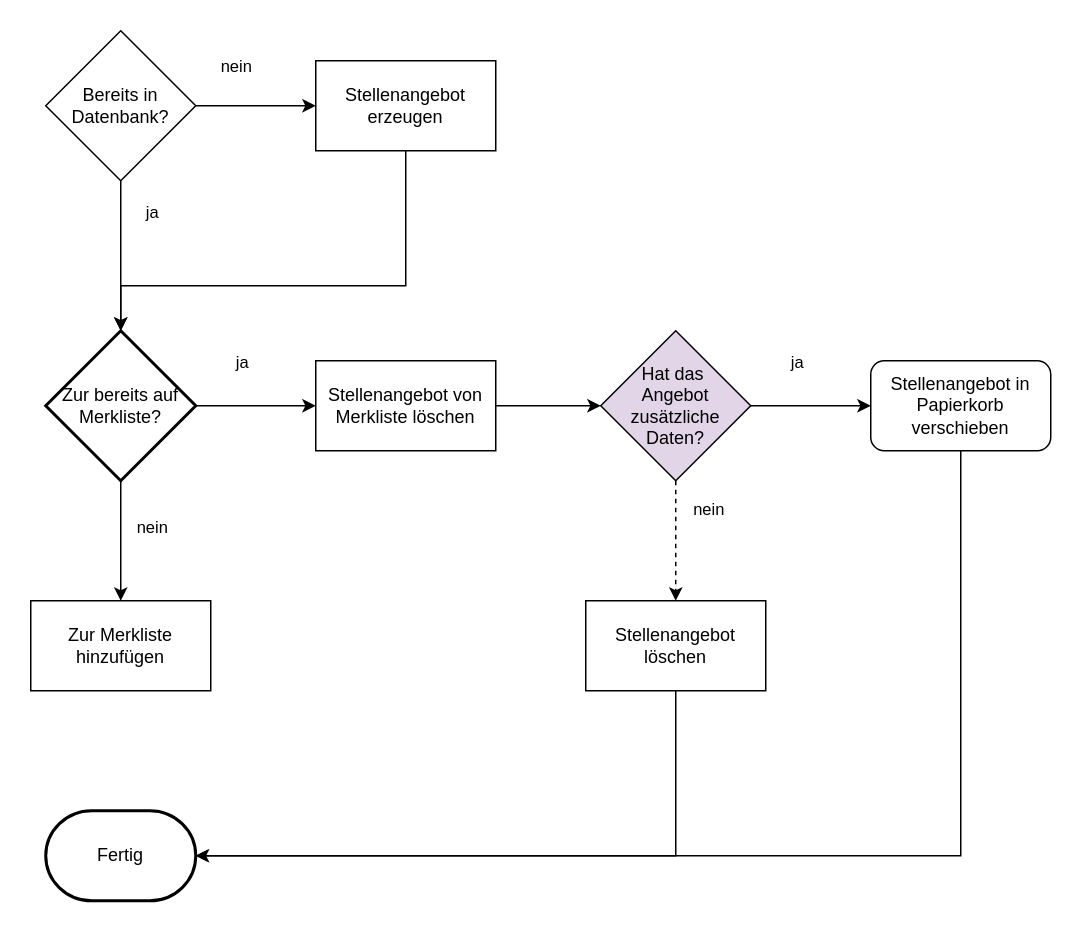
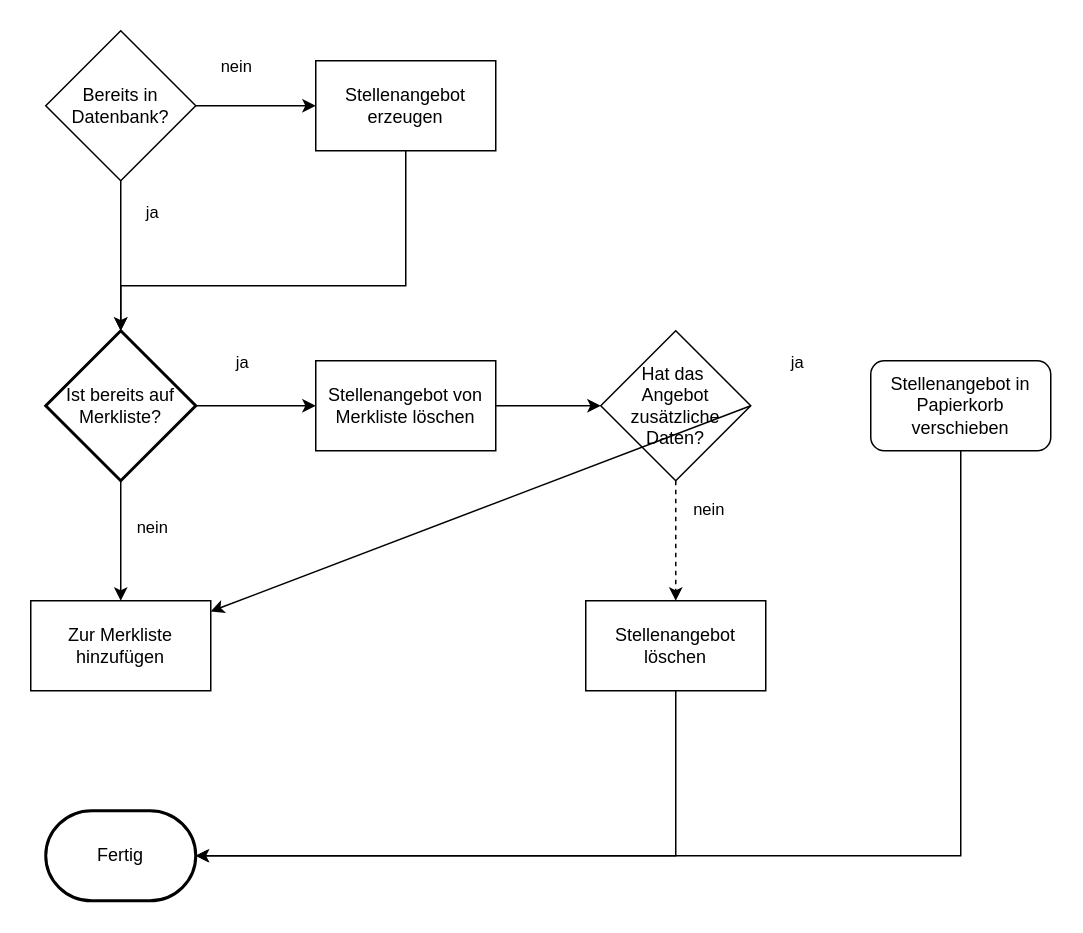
- <mxCell id="9" value="Zur bereits auf Merkliste?" style="strokeWidth=2;html=1;shape=mxgraph.flowchart.decision;whiteSpace=wrap;" parent="1" vertex="1"><mxGeometry x="30" y="220" width="100" height="100" as="geometry" /></mxCell>
+ <mxCell id="9" value="Ist bereits auf Merkliste?" style="strokeWidth=2;html=1;shape=mxgraph.flowchart.decision;whiteSpace=wrap;" parent="1" vertex="1"><mxGeometry x="30" y="220" width="100" height="100" as="geometry" /></mxCell>
- <mxCell id="17" value="Hat das&amp;nbsp;&lt;div&gt;Angebot zusätzliche Daten?&lt;/div&gt;" style="rhombus;whiteSpace=wrap;html=1;fillColor=#e1d5e7;" parent="1" vertex="1"><mxGeometry x="400" y="220" width="100" height="100" as="geometry" /></mxCell>
+ <mxCell id="17" value="Hat das&amp;nbsp;&lt;div&gt;Angebot zusätzliche Daten?&lt;/div&gt;" style="rhombus;whiteSpace=wrap;html=1;" parent="1" vertex="1"><mxGeometry x="400" y="220" width="100" height="100" as="geometry" /></mxCell>
- <mxCell id="23" value="" style="endArrow=classic;html=1;rounded=0;exitX=1;exitY=0.5;exitDx=0;exitDy=0;entryX=0;entryY=0.5;entryDx=0;entryDy=0;" parent="1" source="17" target="18" edge="1"><mxGeometry width="50" height="50" relative="1" as="geometry"><mxPoint x="490" y="245" as="sourcePoint" /><mxPoint x="580" y="245" as="targetPoint" /></mxGeometry></mxCell>
+ <mxCell id="23" value="" style="endArrow=classic;html=1;rounded=0;exitX=1;exitY=0.5;exitDx=0;exitDy=0;" parent="1" source="17" target="15" edge="1"><mxGeometry width="50" height="50" relative="1" as="geometry"><mxPoint x="490" y="245" as="sourcePoint" /><mxPoint x="580" y="245" as="targetPoint" /></mxGeometry></mxCell>
